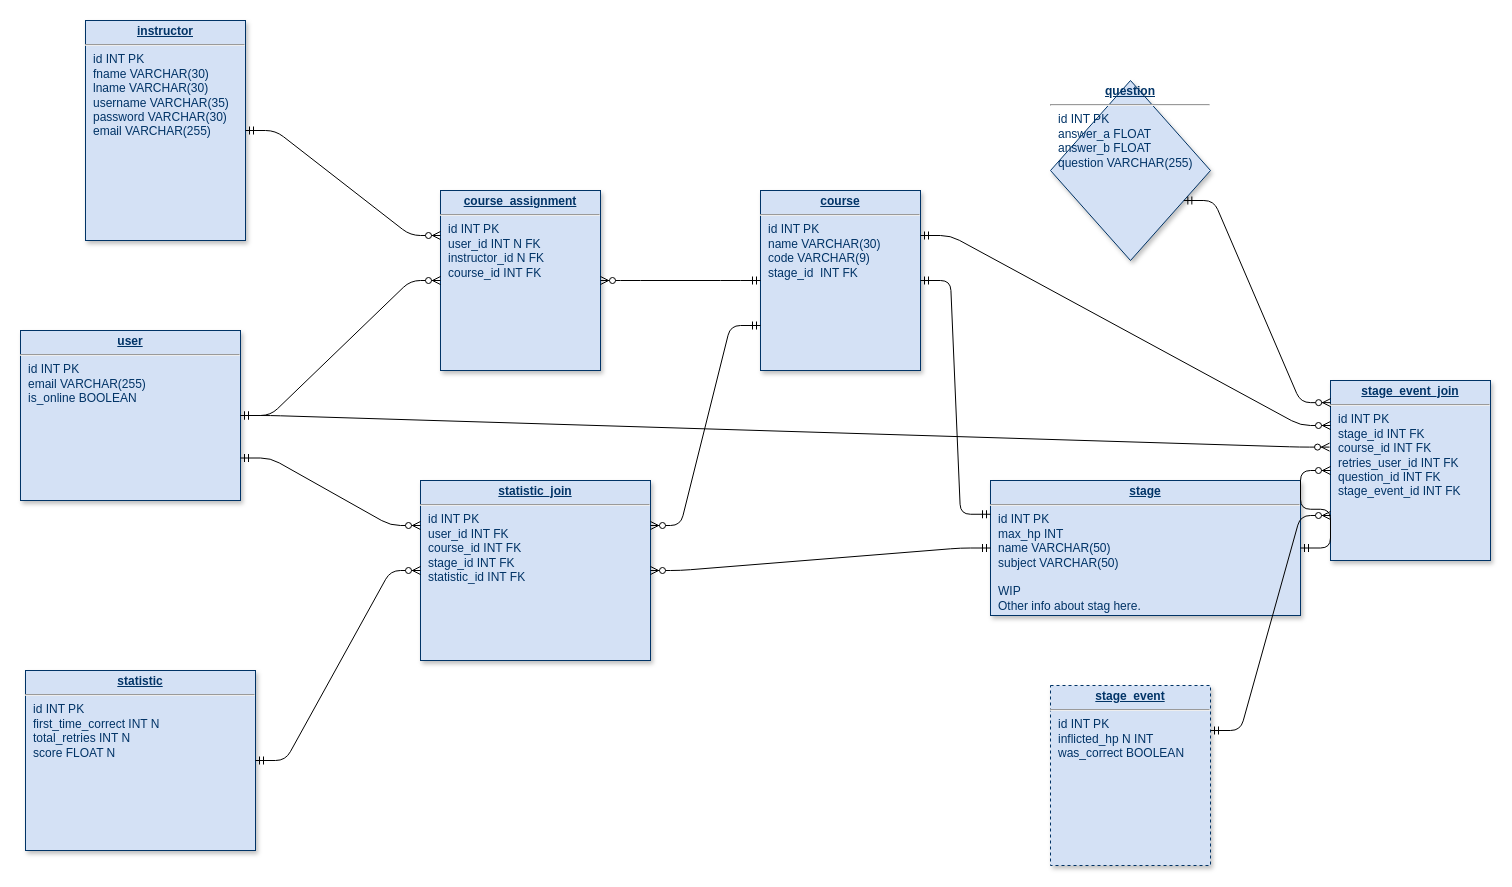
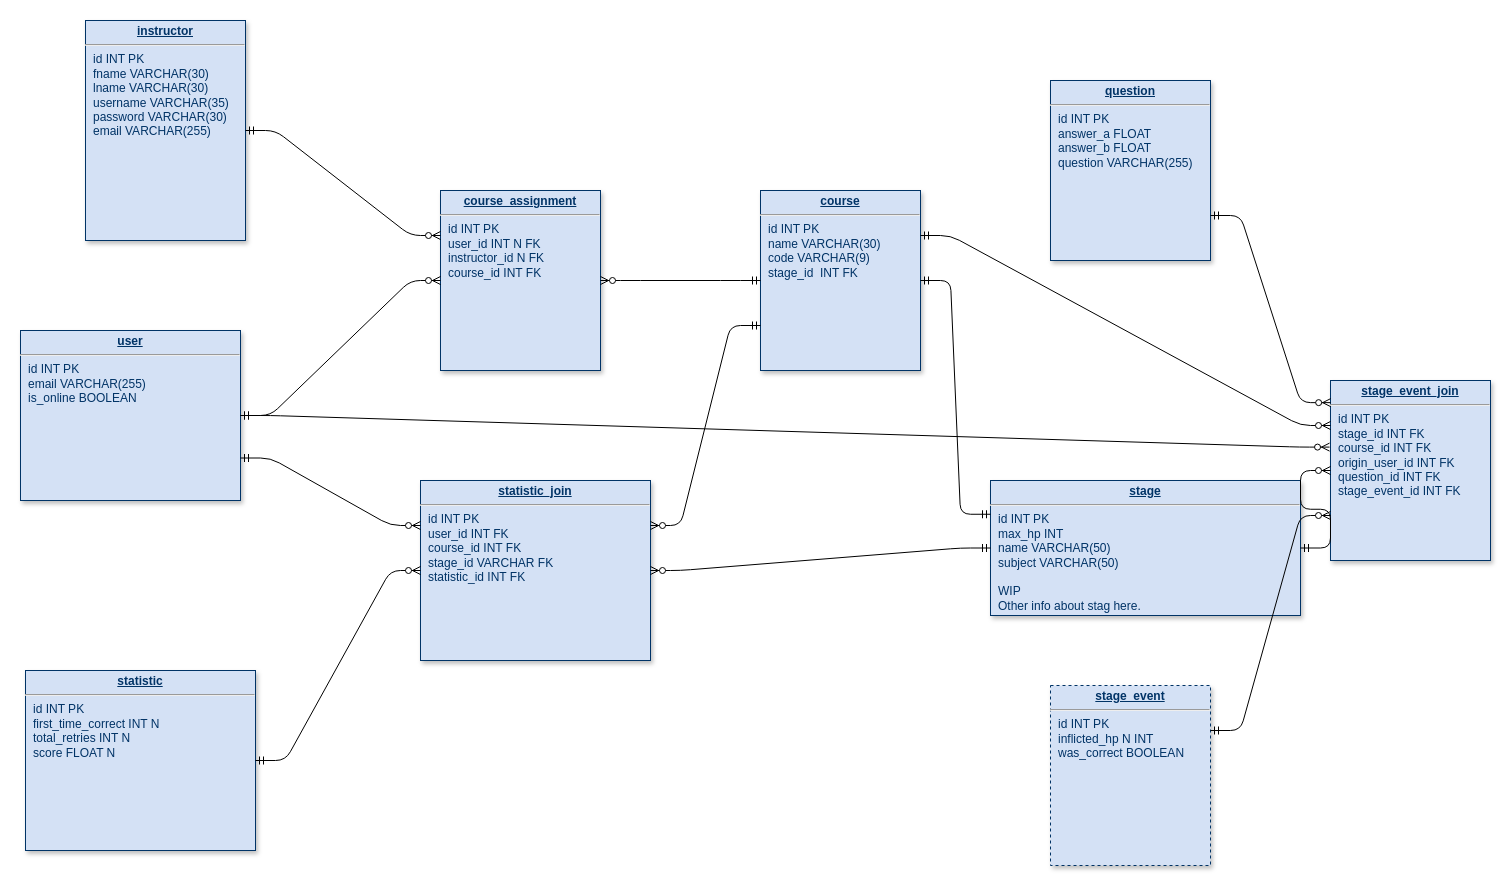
- <mxCell id="2" value="&lt;p style=&quot;margin: 0px ; margin-top: 4px ; text-align: center ; text-decoration: underline&quot;&gt;&lt;b&gt;question&lt;/b&gt;&lt;/p&gt;&lt;hr&gt;&lt;p style=&quot;margin: 0px ; margin-left: 8px&quot;&gt;id INT PK&lt;/p&gt;&lt;p style=&quot;margin: 0px ; margin-left: 8px&quot;&gt;answer_a FLOAT&lt;br&gt;&lt;/p&gt;&lt;p style=&quot;margin: 0px ; margin-left: 8px&quot;&gt;answer_b FLOAT&lt;/p&gt;&lt;p style=&quot;margin: 0px ; margin-left: 8px&quot;&gt;question VARCHAR(255)&lt;/p&gt;&lt;p style=&quot;margin: 0px ; margin-left: 8px&quot;&gt;&lt;br&gt;&lt;/p&gt;&lt;p style=&quot;margin: 0px ; margin-left: 8px&quot;&gt;&lt;br&gt;&lt;/p&gt;&lt;p style=&quot;margin: 0px ; margin-left: 8px&quot;&gt;&lt;br&gt;&lt;/p&gt;" style="rhombus;verticalAlign=top;align=left;overflow=fill;fontSize=12;fontFamily=Helvetica;html=1;strokeColor=#003366;shadow=1;fillColor=#D4E1F5;fontColor=#003366;" parent="1" vertex="1"><mxGeometry x="1050" y="80" width="160" height="180" as="geometry" /></mxCell>
+ <mxCell id="2" value="&lt;p style=&quot;margin: 0px ; margin-top: 4px ; text-align: center ; text-decoration: underline&quot;&gt;&lt;b&gt;question&lt;/b&gt;&lt;/p&gt;&lt;hr&gt;&lt;p style=&quot;margin: 0px ; margin-left: 8px&quot;&gt;id INT PK&lt;/p&gt;&lt;p style=&quot;margin: 0px ; margin-left: 8px&quot;&gt;answer_a FLOAT&lt;br&gt;&lt;/p&gt;&lt;p style=&quot;margin: 0px ; margin-left: 8px&quot;&gt;answer_b FLOAT&lt;/p&gt;&lt;p style=&quot;margin: 0px ; margin-left: 8px&quot;&gt;question VARCHAR(255)&lt;/p&gt;&lt;p style=&quot;margin: 0px ; margin-left: 8px&quot;&gt;&lt;br&gt;&lt;/p&gt;&lt;p style=&quot;margin: 0px ; margin-left: 8px&quot;&gt;&lt;br&gt;&lt;/p&gt;&lt;p style=&quot;margin: 0px ; margin-left: 8px&quot;&gt;&lt;br&gt;&lt;/p&gt;" style="verticalAlign=top;align=left;overflow=fill;fontSize=12;fontFamily=Helvetica;html=1;strokeColor=#003366;shadow=1;fillColor=#D4E1F5;fontColor=#003366" parent="1" vertex="1"><mxGeometry x="1050" y="80" width="160" height="180" as="geometry" /></mxCell>
- <mxCell id="12" value="&lt;p style=&quot;margin: 0px ; margin-top: 4px ; text-align: center ; text-decoration: underline&quot;&gt;&lt;b&gt;stage_event_join&lt;/b&gt;&lt;/p&gt;&lt;hr&gt;&lt;p style=&quot;margin: 0px ; margin-left: 8px&quot;&gt;id INT PK&lt;/p&gt;&lt;p style=&quot;margin: 0px ; margin-left: 8px&quot;&gt;stage_id INT FK&lt;/p&gt;&lt;p style=&quot;margin: 0px ; margin-left: 8px&quot;&gt;course_id INT FK&lt;/p&gt;&lt;p style=&quot;margin: 0px ; margin-left: 8px&quot;&gt;retries_user_id INT FK&lt;/p&gt;&lt;p style=&quot;margin: 0px ; margin-left: 8px&quot;&gt;question_id INT FK&lt;/p&gt;&lt;p style=&quot;margin: 0px ; margin-left: 8px&quot;&gt;stage_event_id INT FK&lt;/p&gt;&lt;p style=&quot;margin: 0px ; margin-left: 8px&quot;&gt;&lt;br&gt;&lt;/p&gt;&lt;p style=&quot;margin: 0px ; margin-left: 8px&quot;&gt;&lt;br&gt;&lt;/p&gt;&lt;p style=&quot;margin: 0px ; margin-left: 8px&quot;&gt;&lt;br&gt;&lt;/p&gt;" style="verticalAlign=top;align=left;overflow=fill;fontSize=12;fontFamily=Helvetica;html=1;strokeColor=#003366;shadow=1;fillColor=#D4E1F5;fontColor=#003366" vertex="1" parent="1"><mxGeometry x="1330" y="380" width="160" height="180" as="geometry" /></mxCell>
+ <mxCell id="12" value="&lt;p style=&quot;margin: 0px ; margin-top: 4px ; text-align: center ; text-decoration: underline&quot;&gt;&lt;b&gt;stage_event_join&lt;/b&gt;&lt;/p&gt;&lt;hr&gt;&lt;p style=&quot;margin: 0px ; margin-left: 8px&quot;&gt;id INT PK&lt;/p&gt;&lt;p style=&quot;margin: 0px ; margin-left: 8px&quot;&gt;stage_id INT FK&lt;/p&gt;&lt;p style=&quot;margin: 0px ; margin-left: 8px&quot;&gt;course_id INT FK&lt;/p&gt;&lt;p style=&quot;margin: 0px ; margin-left: 8px&quot;&gt;origin_user_id INT FK&lt;/p&gt;&lt;p style=&quot;margin: 0px ; margin-left: 8px&quot;&gt;question_id INT FK&lt;/p&gt;&lt;p style=&quot;margin: 0px ; margin-left: 8px&quot;&gt;stage_event_id INT FK&lt;/p&gt;&lt;p style=&quot;margin: 0px ; margin-left: 8px&quot;&gt;&lt;br&gt;&lt;/p&gt;&lt;p style=&quot;margin: 0px ; margin-left: 8px&quot;&gt;&lt;br&gt;&lt;/p&gt;&lt;p style=&quot;margin: 0px ; margin-left: 8px&quot;&gt;&lt;br&gt;&lt;/p&gt;" style="verticalAlign=top;align=left;overflow=fill;fontSize=12;fontFamily=Helvetica;html=1;strokeColor=#003366;shadow=1;fillColor=#D4E1F5;fontColor=#003366" vertex="1" parent="1"><mxGeometry x="1330" y="380" width="160" height="180" as="geometry" /></mxCell>
- <mxCell id="14" value="&lt;p style=&quot;margin: 0px ; margin-top: 4px ; text-align: center ; text-decoration: underline&quot;&gt;&lt;b&gt;statistic_join&lt;/b&gt;&lt;/p&gt;&lt;hr&gt;&lt;p style=&quot;margin: 0px ; margin-left: 8px&quot;&gt;id INT PK&lt;/p&gt;&lt;p style=&quot;margin: 0px ; margin-left: 8px&quot;&gt;user_id INT FK&lt;/p&gt;&lt;p style=&quot;margin: 0px ; margin-left: 8px&quot;&gt;course_id INT FK&lt;/p&gt;&lt;p style=&quot;margin: 0px ; margin-left: 8px&quot;&gt;stage_id INT FK&lt;/p&gt;&lt;p style=&quot;margin: 0px ; margin-left: 8px&quot;&gt;statistic_id INT FK&lt;/p&gt;&lt;p style=&quot;margin: 0px ; margin-left: 8px&quot;&gt;&lt;br&gt;&lt;/p&gt;" style="verticalAlign=top;align=left;overflow=fill;fontSize=12;fontFamily=Helvetica;html=1;strokeColor=#003366;shadow=1;fillColor=#D4E1F5;fontColor=#003366" vertex="1" parent="1"><mxGeometry x="420" y="480" width="230" height="180" as="geometry" /></mxCell>
+ <mxCell id="14" value="&lt;p style=&quot;margin: 0px ; margin-top: 4px ; text-align: center ; text-decoration: underline&quot;&gt;&lt;b&gt;statistic_join&lt;/b&gt;&lt;/p&gt;&lt;hr&gt;&lt;p style=&quot;margin: 0px ; margin-left: 8px&quot;&gt;id INT PK&lt;/p&gt;&lt;p style=&quot;margin: 0px ; margin-left: 8px&quot;&gt;user_id INT FK&lt;/p&gt;&lt;p style=&quot;margin: 0px ; margin-left: 8px&quot;&gt;course_id INT FK&lt;/p&gt;&lt;p style=&quot;margin: 0px ; margin-left: 8px&quot;&gt;stage_id VARCHAR FK&lt;/p&gt;&lt;p style=&quot;margin: 0px ; margin-left: 8px&quot;&gt;statistic_id INT FK&lt;/p&gt;&lt;p style=&quot;margin: 0px ; margin-left: 8px&quot;&gt;&lt;br&gt;&lt;/p&gt;" style="verticalAlign=top;align=left;overflow=fill;fontSize=12;fontFamily=Helvetica;html=1;strokeColor=#003366;shadow=1;fillColor=#D4E1F5;fontColor=#003366" vertex="1" parent="1"><mxGeometry x="420" y="480" width="230" height="180" as="geometry" /></mxCell>
